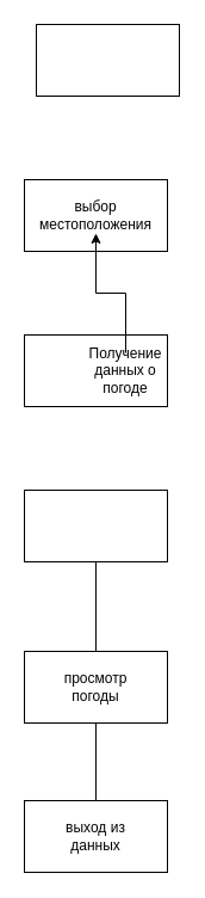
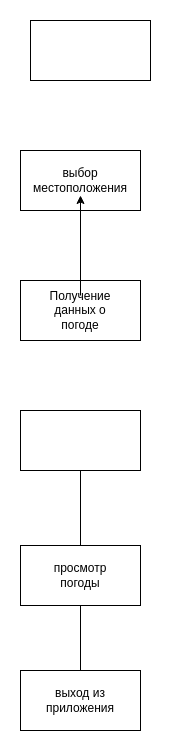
- <mxCell id="7" value="Получение данных о погоде" style="text;html=1;align=center;verticalAlign=middle;whiteSpace=wrap;rounded=0;" vertex="1" parent="1"><mxGeometry x="75" y="295" width="60" height="30" as="geometry" /></mxCell>
+ <mxCell id="7" value="Получение данных о погоде" style="text;html=1;align=center;verticalAlign=middle;whiteSpace=wrap;rounded=0;" vertex="1" parent="1"><mxGeometry x="50" y="295" width="60" height="30" as="geometry" /></mxCell>
- <mxCell id="14" value="выход из данных" style="text;html=1;align=center;verticalAlign=middle;whiteSpace=wrap;rounded=0;" vertex="1" parent="1"><mxGeometry x="50" y="685" width="60" height="30" as="geometry" /></mxCell>
+ <mxCell id="14" value="выход из приложения" style="text;html=1;align=center;verticalAlign=middle;whiteSpace=wrap;rounded=0;" vertex="1" parent="1"><mxGeometry x="50" y="685" width="60" height="30" as="geometry" /></mxCell>
